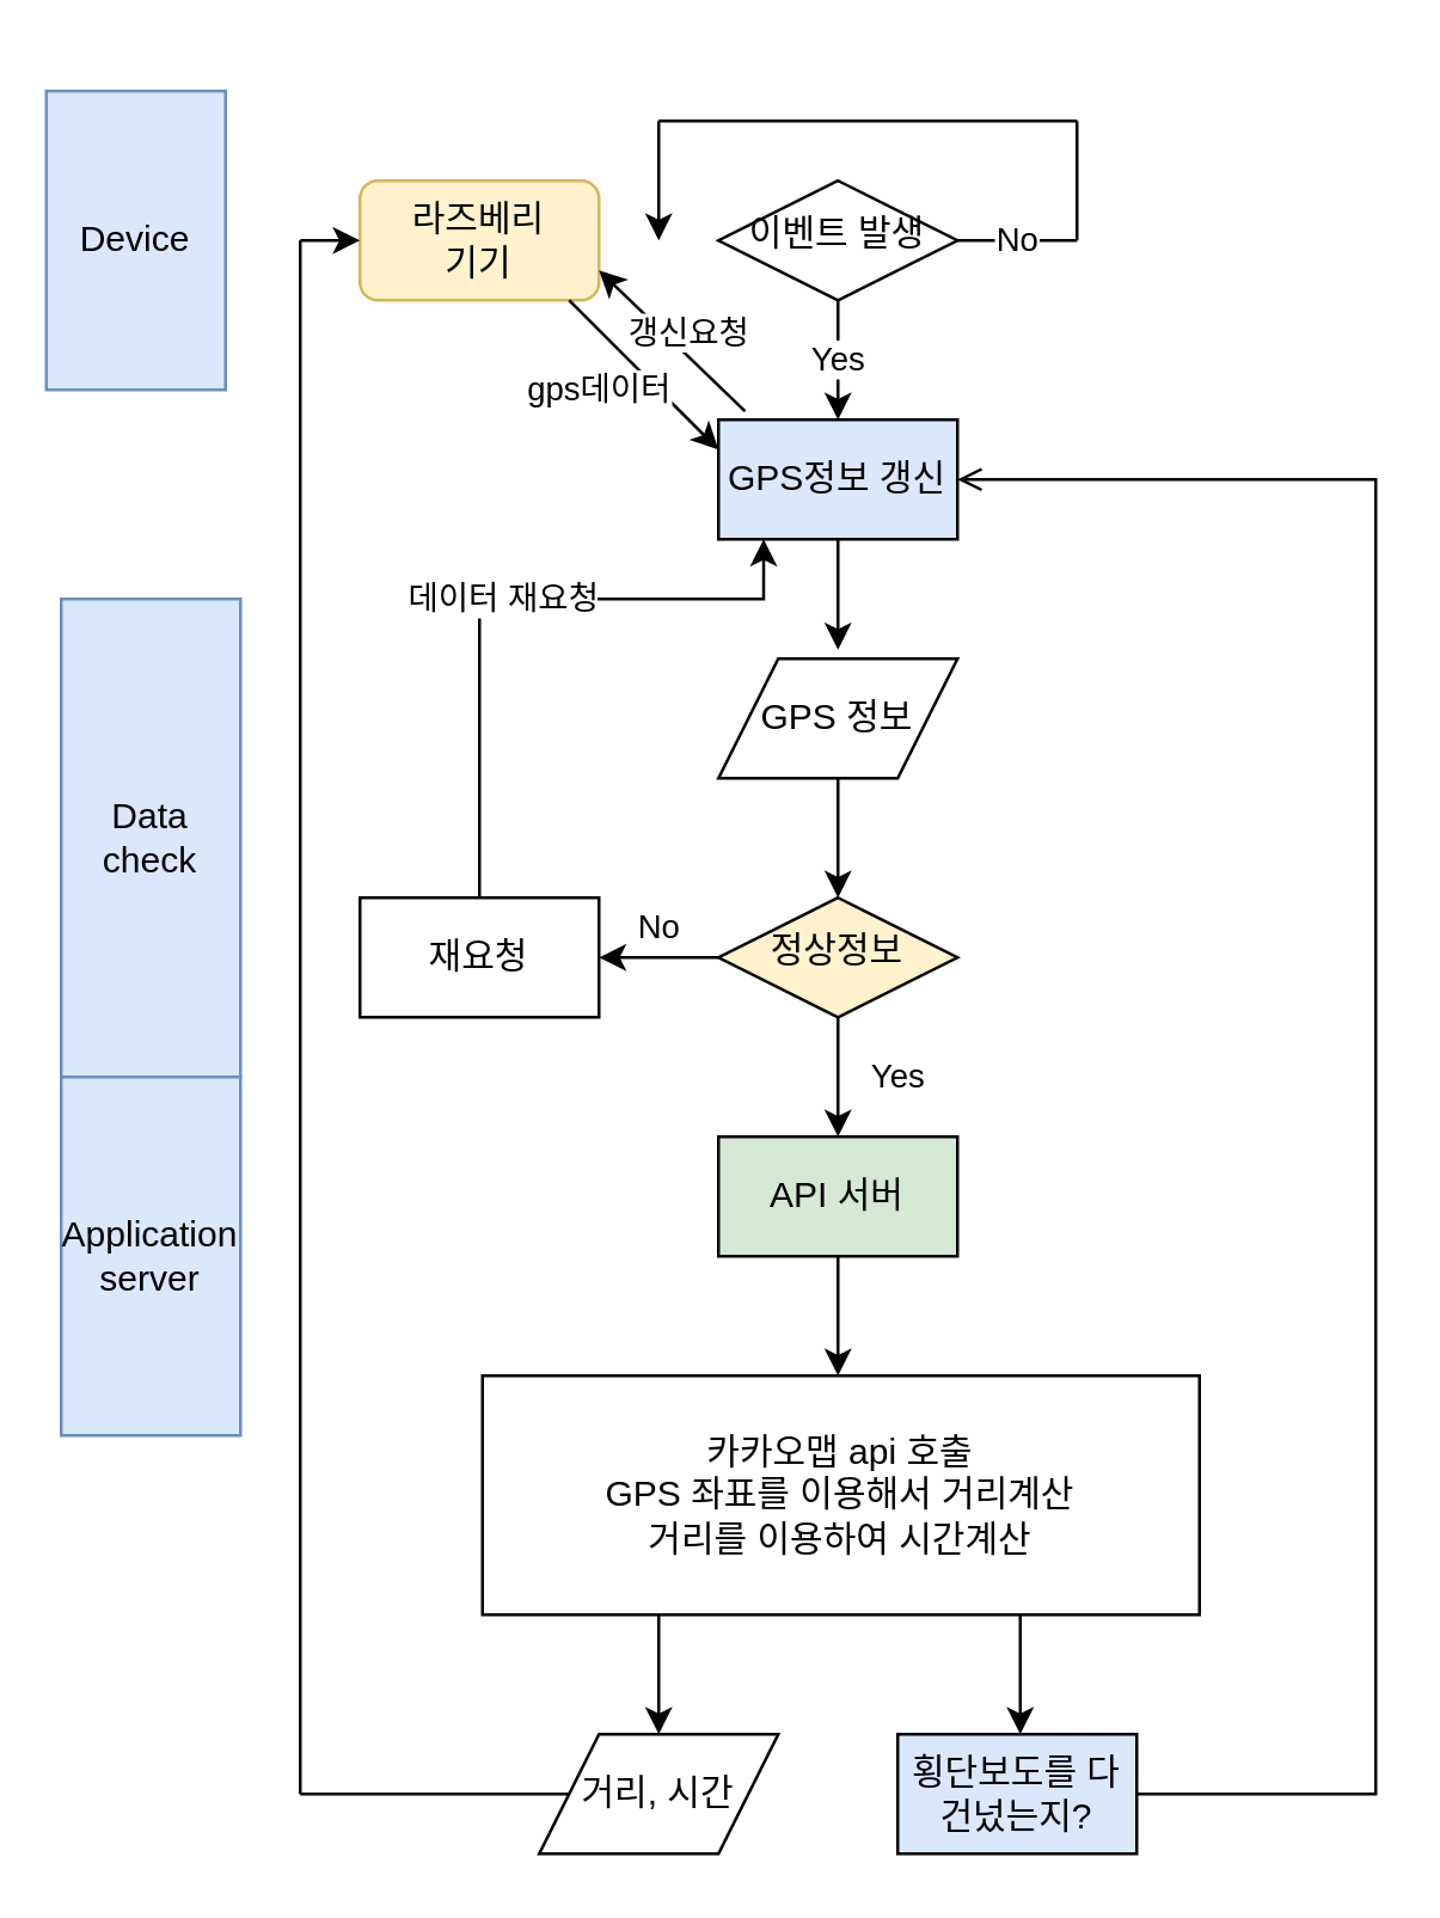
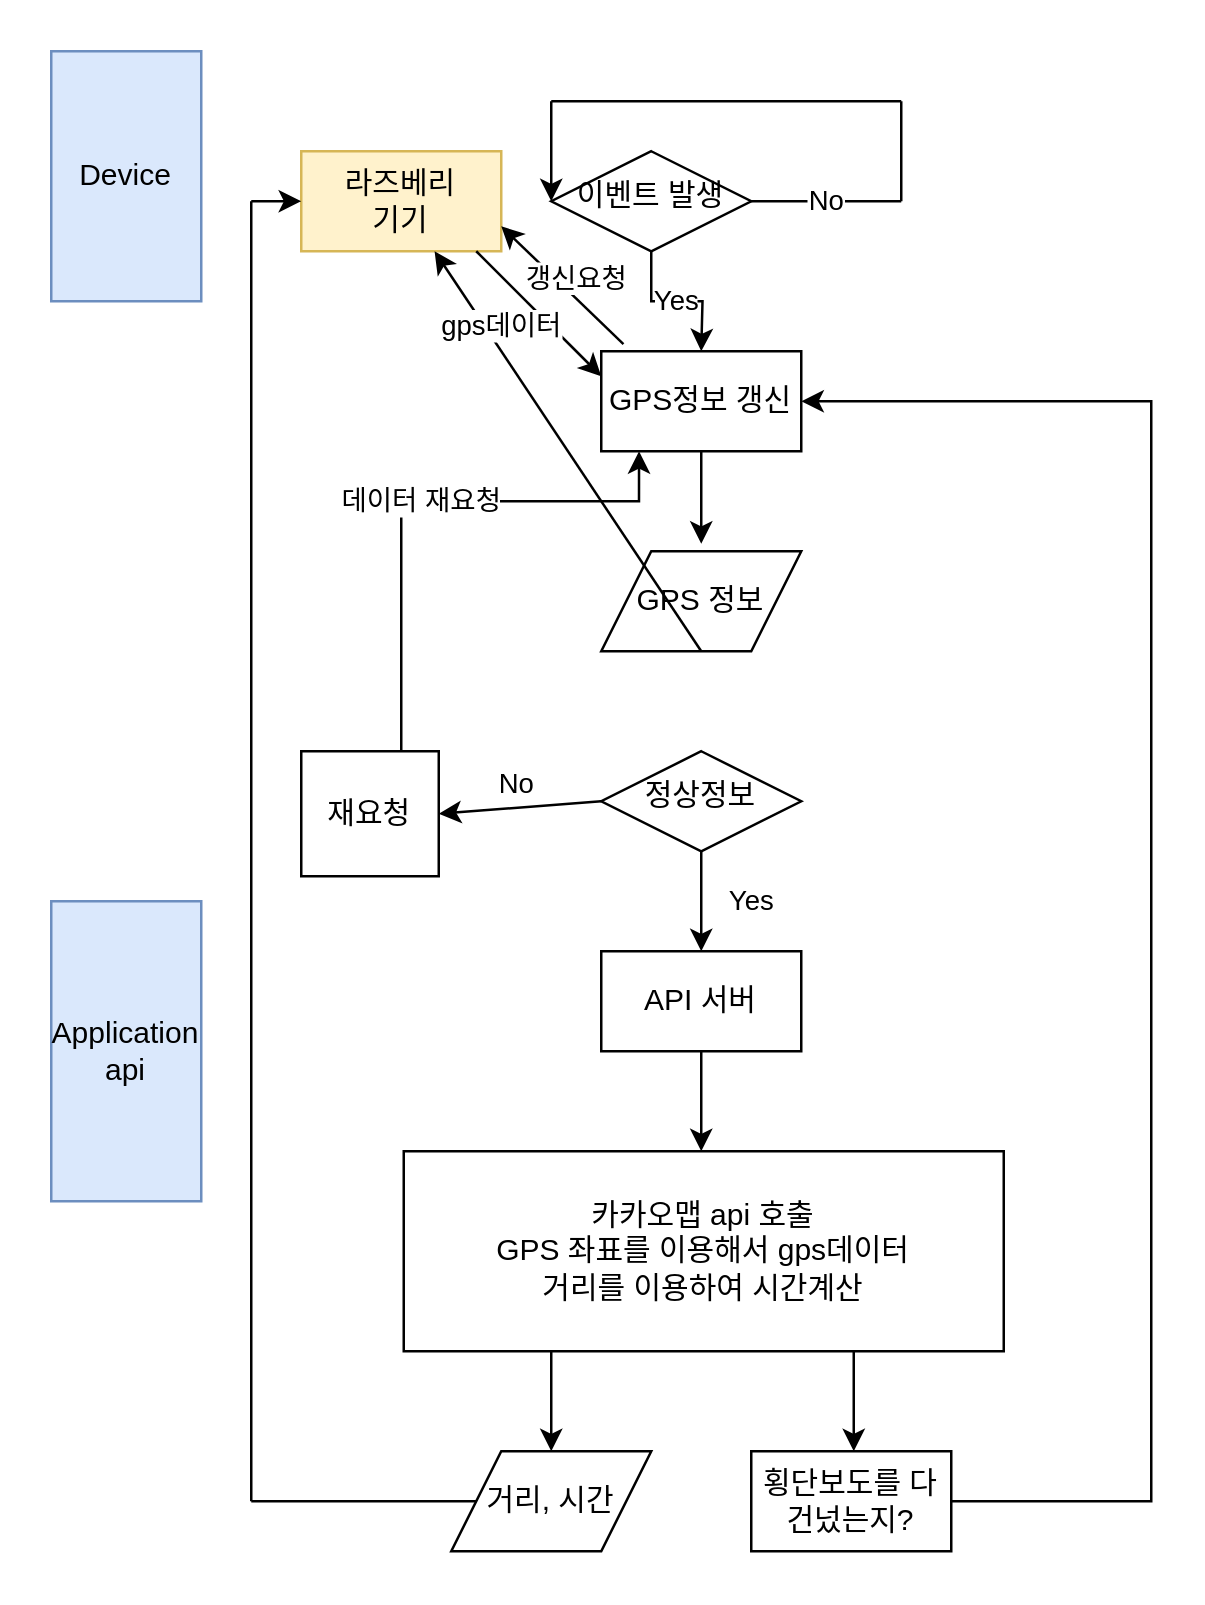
- <mxCell id="23" value="Device" style="rounded=0;whiteSpace=wrap;html=1;fillColor=#dae8fc;strokeColor=#6c8ebf;" vertex="1" parent="1"><mxGeometry x="15" y="30" width="60" height="100" as="geometry" /></mxCell>
+ <mxCell id="23" value="Device" style="rounded=0;whiteSpace=wrap;html=1;fillColor=#dae8fc;strokeColor=#6c8ebf;" vertex="1" parent="1"><mxGeometry x="20" y="20" width="60" height="100" as="geometry" /></mxCell>
- <mxCell id="2" value="라즈베리&lt;br&gt;기기" style="rounded=1;whiteSpace=wrap;html=1;fontSize=12;glass=0;strokeWidth=1;shadow=0;fillColor=#fff2cc;strokeColor=#d6b656;" parent="1" vertex="1"><mxGeometry x="120" y="60" width="80" height="40" as="geometry" /></mxCell>
+ <mxCell id="2" value="라즈베리&lt;br&gt;기기" style="whiteSpace=wrap;html=1;fontSize=12;glass=0;strokeWidth=1;shadow=0;fillColor=#fff2cc;strokeColor=#d6b656;rounded=0;" parent="1" vertex="1"><mxGeometry x="120" y="60" width="80" height="40" as="geometry" /></mxCell>
- <mxCell id="4" value="이벤트 발생&lt;br&gt;" style="rhombus;whiteSpace=wrap;html=1;shadow=0;fontFamily=Helvetica;fontSize=12;align=center;strokeWidth=1;spacing=6;spacingTop=-4;" parent="1" vertex="1"><mxGeometry x="240" y="60" width="80" height="40" as="geometry" /></mxCell>
+ <mxCell id="4" value="이벤트 발생&lt;br&gt;" style="rhombus;whiteSpace=wrap;html=1;shadow=0;fontFamily=Helvetica;fontSize=12;align=center;strokeWidth=1;spacing=6;spacingTop=-4;" parent="1" vertex="1"><mxGeometry x="220" y="60" width="80" height="40" as="geometry" /></mxCell>
- <mxCell id="29" value="GPS정보 갱신" style="rounded=0;whiteSpace=wrap;html=1;fillColor=#dae8fc;" vertex="1" parent="1"><mxGeometry x="240" y="140" width="80" height="40" as="geometry" /></mxCell>
+ <mxCell id="29" value="GPS정보 갱신" style="rounded=0;whiteSpace=wrap;html=1;" vertex="1" parent="1"><mxGeometry x="240" y="140" width="80" height="40" as="geometry" /></mxCell>
- <mxCell id="26" style="edgeStyle=orthogonalEdgeStyle;rounded=0;orthogonalLoop=1;jettySize=auto;html=1;entryX=1;entryY=0.5;entryDx=0;entryDy=0;endArrow=open;" edge="1" parent="1" source="27" target="29"><mxGeometry relative="1" as="geometry"><mxPoint x="460" y="160" as="targetPoint" /><Array as="points"><mxPoint x="460" y="600" /><mxPoint x="460" y="160" /></Array></mxGeometry></mxCell>
+ <mxCell id="26" style="edgeStyle=orthogonalEdgeStyle;rounded=0;orthogonalLoop=1;jettySize=auto;html=1;entryX=1;entryY=0.5;entryDx=0;entryDy=0;" edge="1" parent="1" source="27" target="29"><mxGeometry relative="1" as="geometry"><mxPoint x="460" y="160" as="targetPoint" /><Array as="points"><mxPoint x="460" y="600" /><mxPoint x="460" y="160" /></Array></mxGeometry></mxCell>
- <mxCell id="19" value="" style="endArrow=classic;html=1;exitX=0.5;exitY=1;exitDx=0;exitDy=0;entryX=0.5;entryY=0;entryDx=0;entryDy=0;" edge="1" parent="1" source="5" target="17"><mxGeometry width="50" height="50" relative="1" as="geometry"><mxPoint x="220" y="280" as="sourcePoint" /><mxPoint x="270" y="230" as="targetPoint" /></mxGeometry></mxCell>
+ <mxCell id="19" value="" style="endArrow=classic;html=1;exitX=0.5;exitY=1;exitDx=0;exitDy=0;" edge="1" parent="1" source="5" target="2"><mxGeometry width="50" height="50" relative="1" as="geometry"><mxPoint x="220" y="280" as="sourcePoint" /><mxPoint x="270" y="230" as="targetPoint" /></mxGeometry></mxCell>
- <mxCell id="24" value="Data check" style="rounded=0;whiteSpace=wrap;html=1;fillColor=#dae8fc;strokeColor=#6c8ebf;" vertex="1" parent="1"><mxGeometry x="20" y="200" width="60" height="160" as="geometry" /></mxCell>
- <mxCell id="7" value="재요청" style="rounded=1;whiteSpace=wrap;html=1;fontSize=12;glass=0;strokeWidth=1;shadow=0;arcSize=0;" vertex="1" parent="1"><mxGeometry x="120" y="300" width="80" height="40" as="geometry" /></mxCell>
+ <mxCell id="7" value="재요청" style="rounded=1;whiteSpace=wrap;html=1;fontSize=12;glass=0;strokeWidth=1;shadow=0;arcSize=0;" vertex="1" parent="1"><mxGeometry x="120" y="300" width="55" height="50" as="geometry" /></mxCell>
- <mxCell id="17" value="정상정보" style="rhombus;whiteSpace=wrap;html=1;shadow=0;fontFamily=Helvetica;fontSize=12;align=center;strokeWidth=1;spacing=6;spacingTop=-4;fillColor=#fff2cc;" vertex="1" parent="1"><mxGeometry x="240" y="300" width="80" height="40" as="geometry" /></mxCell>
+ <mxCell id="17" value="정상정보" style="rhombus;whiteSpace=wrap;html=1;shadow=0;fontFamily=Helvetica;fontSize=12;align=center;strokeWidth=1;spacing=6;spacingTop=-4;" vertex="1" parent="1"><mxGeometry x="240" y="300" width="80" height="40" as="geometry" /></mxCell>
- <mxCell id="10" value="API 서버" style="rounded=0;whiteSpace=wrap;html=1;fillColor=#d5e8d4;" vertex="1" parent="1"><mxGeometry x="240" y="380" width="80" height="40" as="geometry" /></mxCell>
+ <mxCell id="10" value="API 서버" style="rounded=0;whiteSpace=wrap;html=1;" vertex="1" parent="1"><mxGeometry x="240" y="380" width="80" height="40" as="geometry" /></mxCell>
- <mxCell id="25" value="Application server" style="rounded=0;whiteSpace=wrap;html=1;fillColor=#dae8fc;strokeColor=#6c8ebf;" vertex="1" parent="1"><mxGeometry x="20" y="360" width="60" height="120" as="geometry" /></mxCell>
+ <mxCell id="25" value="Application api" style="rounded=0;whiteSpace=wrap;html=1;fillColor=#dae8fc;strokeColor=#6c8ebf;" vertex="1" parent="1"><mxGeometry x="20" y="360" width="60" height="120" as="geometry" /></mxCell>
- <mxCell id="22" value="카카오맵 api 호출&lt;br&gt;GPS 좌표를 이용해서 거리계산&lt;br&gt;거리를 이용하여 시간계산" style="rounded=0;whiteSpace=wrap;html=1;" vertex="1" parent="1"><mxGeometry x="161" y="460" width="240" height="80" as="geometry" /></mxCell>
+ <mxCell id="22" value="카카오맵 api 호출&lt;br&gt;GPS 좌표를 이용해서 gps데이터&lt;br&gt;거리를 이용하여 시간계산" style="rounded=0;whiteSpace=wrap;html=1;" vertex="1" parent="1"><mxGeometry x="161" y="460" width="240" height="80" as="geometry" /></mxCell>
- <mxCell id="27" value="횡단보도를 다 건넜는지?" style="rounded=0;whiteSpace=wrap;html=1;fillColor=#dae8fc;" vertex="1" parent="1"><mxGeometry x="300" y="580" width="80" height="40" as="geometry" /></mxCell>
+ <mxCell id="27" value="횡단보도를 다 건넜는지?" style="rounded=0;whiteSpace=wrap;html=1;" vertex="1" parent="1"><mxGeometry x="300" y="580" width="80" height="40" as="geometry" /></mxCell>
